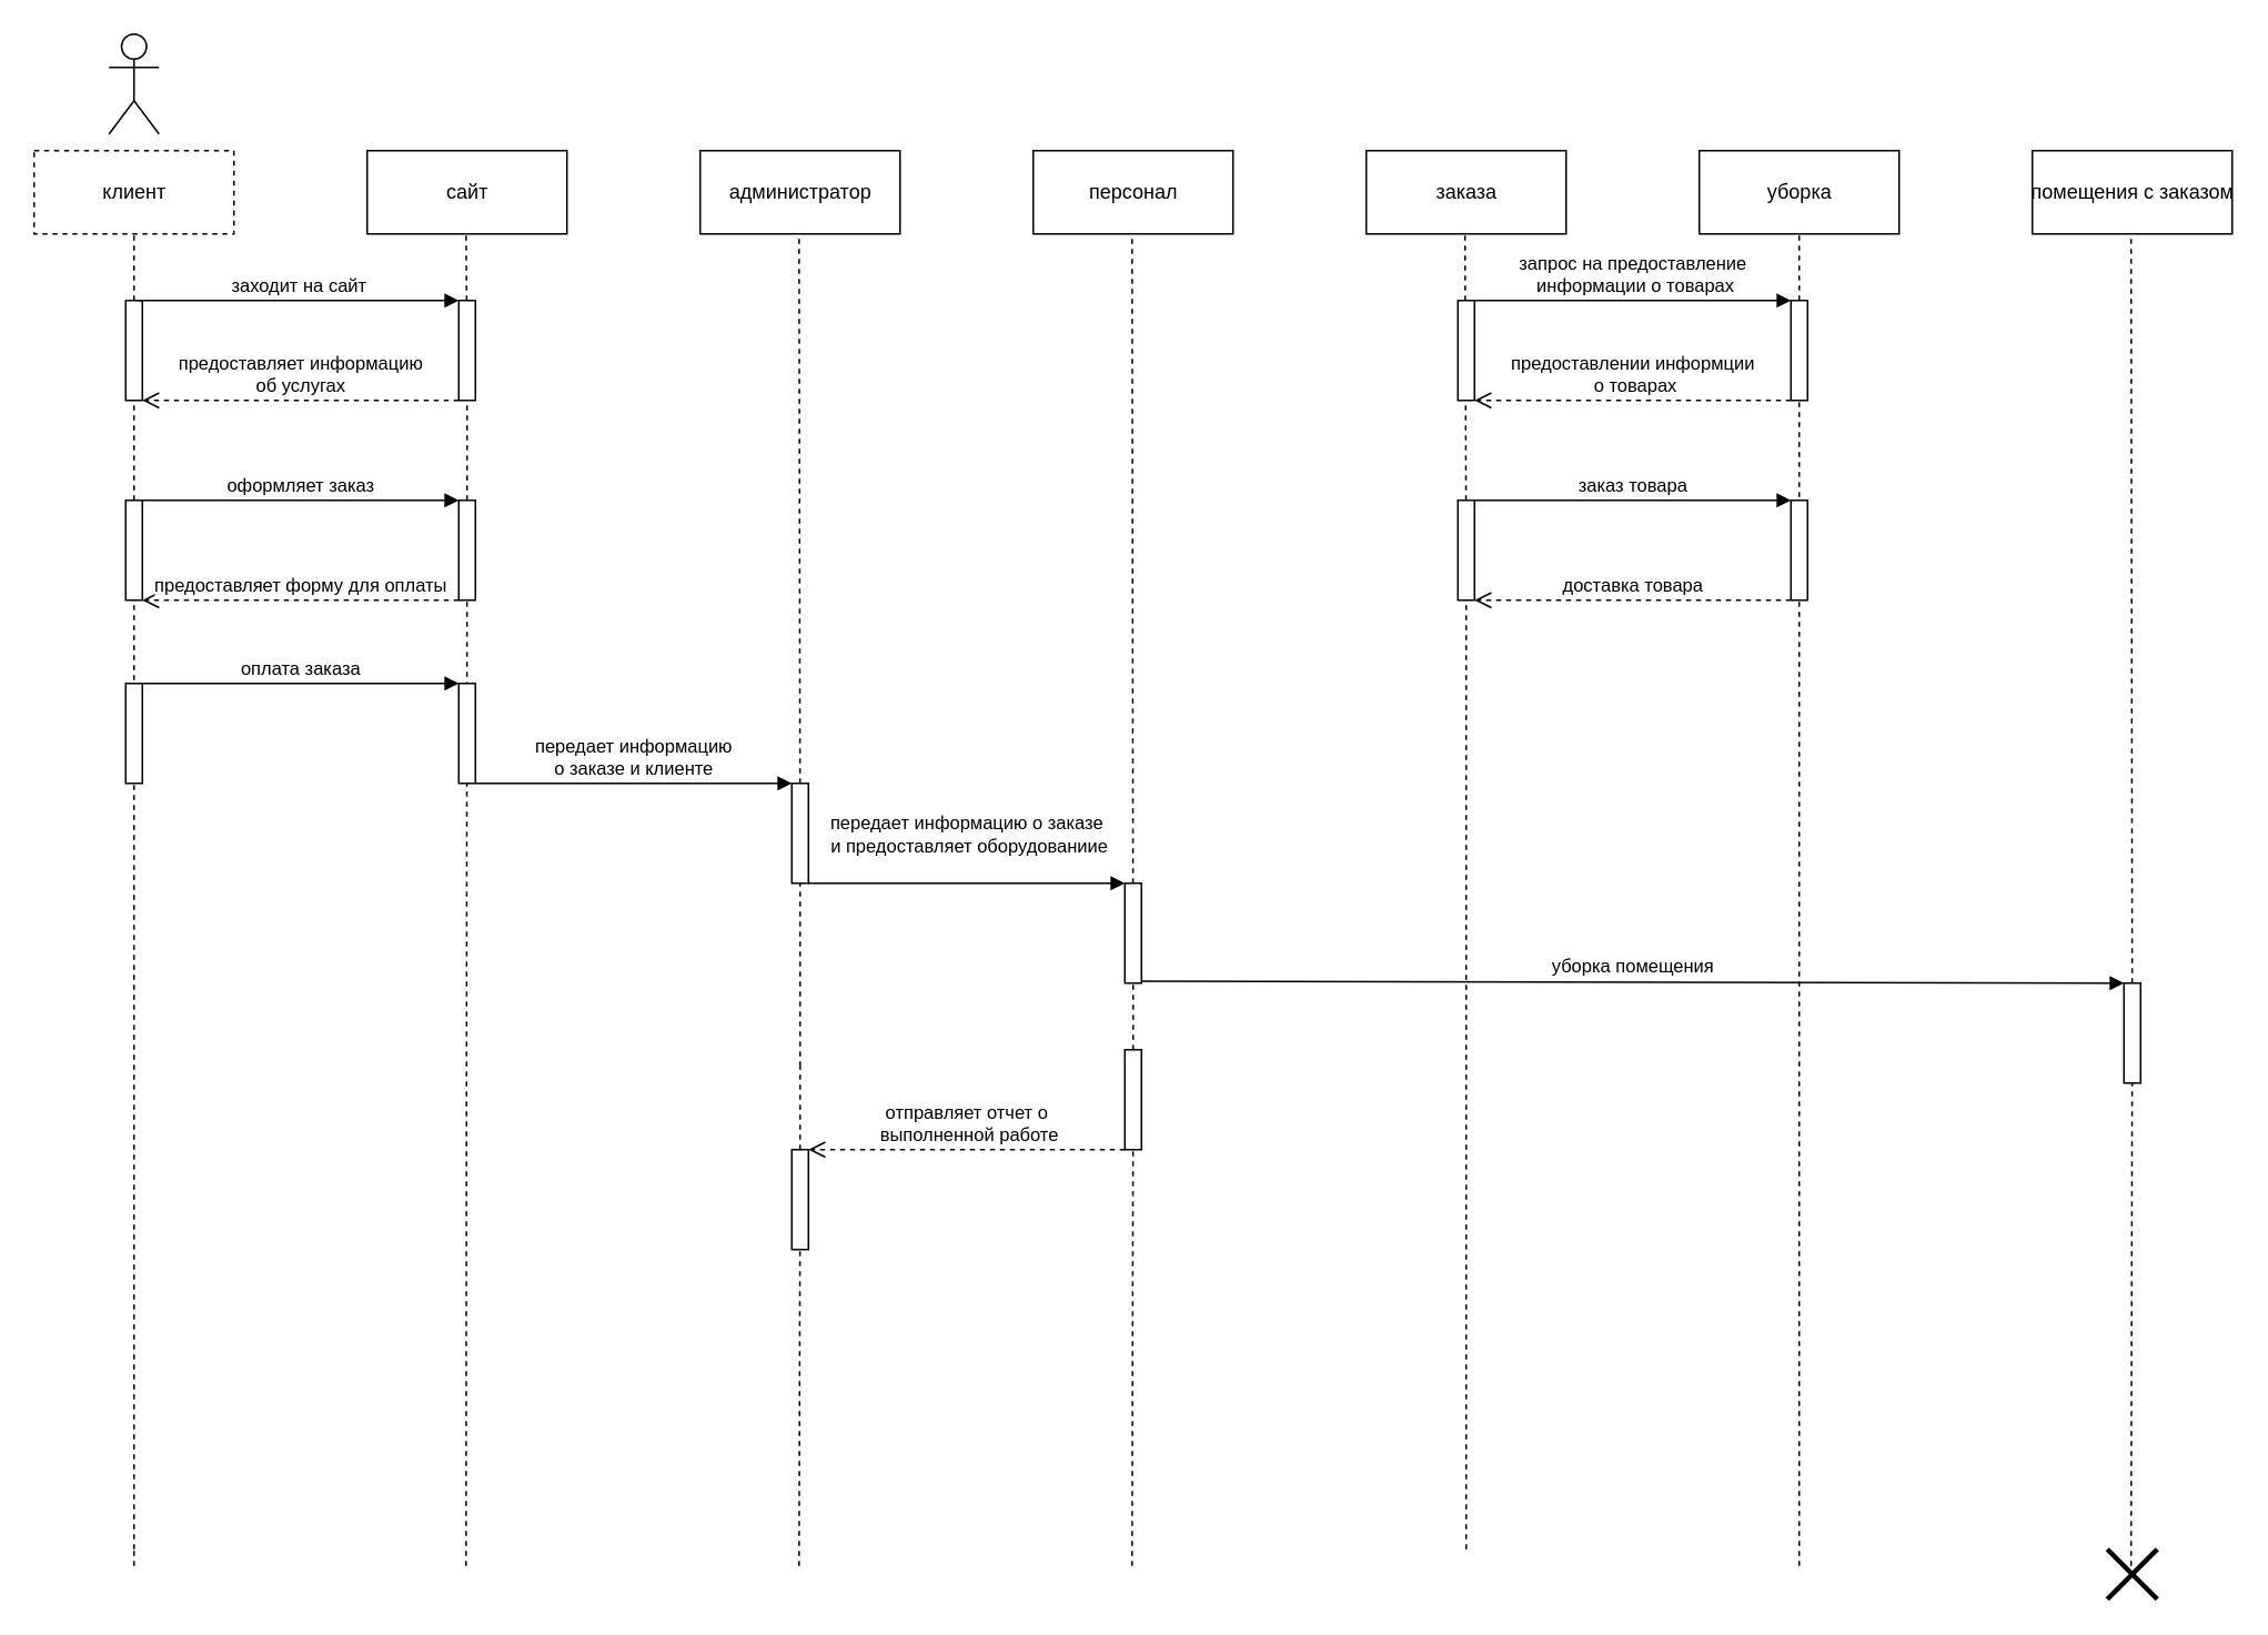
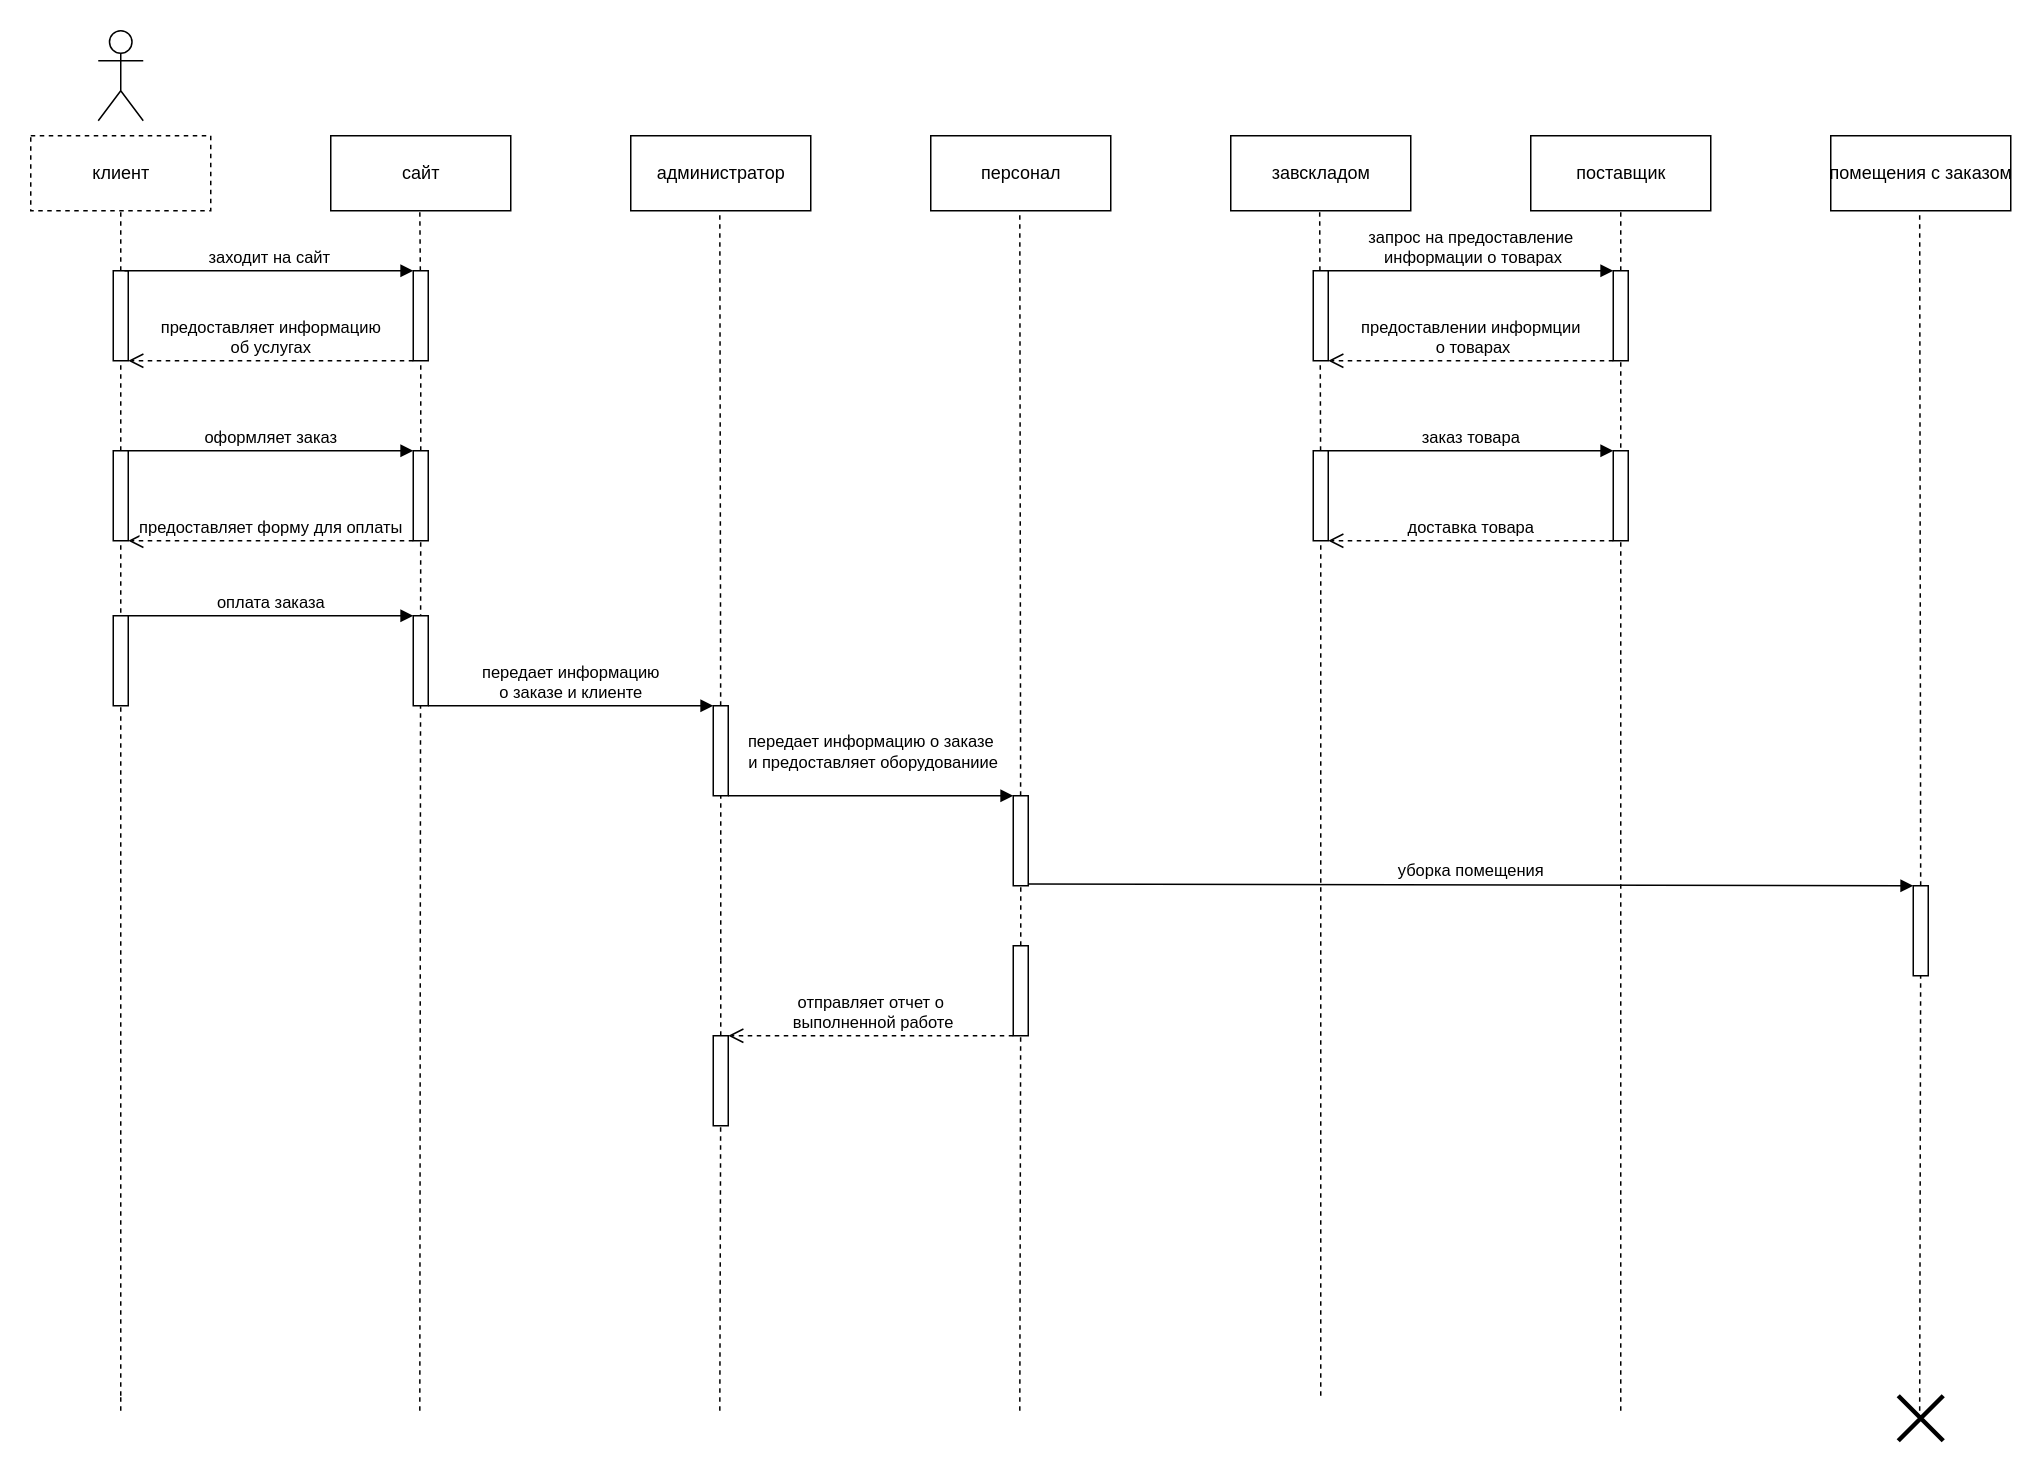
- <mxCell id="5" value="заказа" style="html=1;" parent="1" vertex="1"><mxGeometry x="820" y="90" width="120" height="50" as="geometry" /></mxCell>
+ <mxCell id="5" value="завскладом" style="html=1;" parent="1" vertex="1"><mxGeometry x="820" y="90" width="120" height="50" as="geometry" /></mxCell>
- <mxCell id="9" value="уборка" style="html=1;" parent="1" vertex="1"><mxGeometry x="1020" y="90" width="120" height="50" as="geometry" /></mxCell>
+ <mxCell id="9" value="поставщик" style="html=1;" parent="1" vertex="1"><mxGeometry x="1020" y="90" width="120" height="50" as="geometry" /></mxCell>
